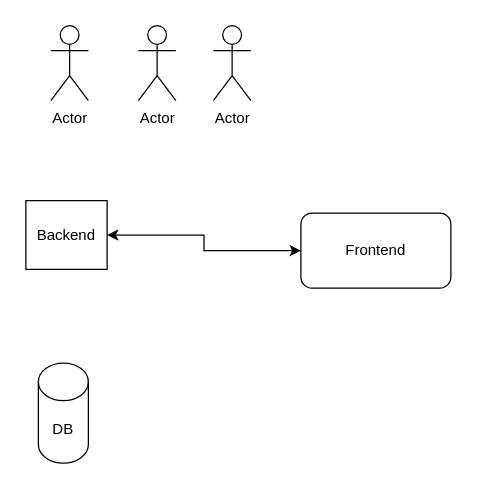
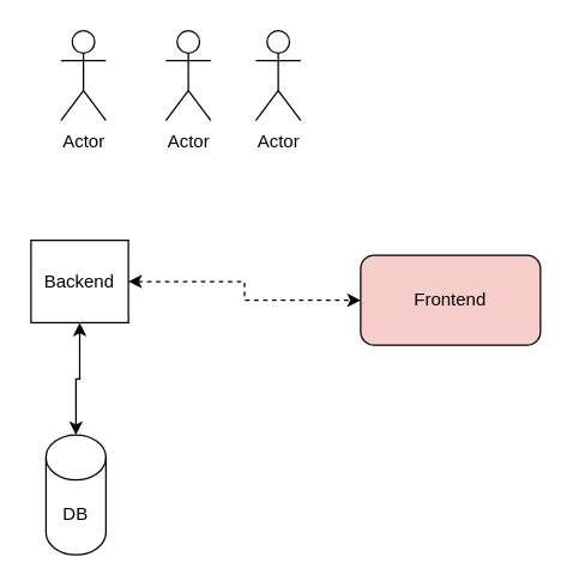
- <mxCell id="7" style="edgeStyle=orthogonalEdgeStyle;rounded=0;orthogonalLoop=1;jettySize=auto;html=1;exitX=1;exitY=0.5;exitDx=0;exitDy=0;startArrow=classic;startFill=1;" edge="1" parent="1" source="8" target="9"><mxGeometry relative="1" as="geometry" /></mxCell>
+ <mxCell id="7" style="edgeStyle=orthogonalEdgeStyle;rounded=0;orthogonalLoop=1;jettySize=auto;html=1;exitX=1;exitY=0.5;exitDx=0;exitDy=0;startArrow=classic;startFill=1;dashed=1;" edge="1" parent="1" source="8" target="9"><mxGeometry relative="1" as="geometry" /></mxCell>
- <mxCell id="9" value="Frontend" style="rounded=1;whiteSpace=wrap;html=1;" vertex="1" parent="1"><mxGeometry x="240" y="170" width="120" height="60" as="geometry" /></mxCell>
+ <mxCell id="9" value="Frontend" style="rounded=1;whiteSpace=wrap;html=1;fillColor=#f8cecc;" vertex="1" parent="1"><mxGeometry x="240" y="170" width="120" height="60" as="geometry" /></mxCell>
+ <mxCell id="2" style="edgeStyle=orthogonalEdgeStyle;rounded=0;orthogonalLoop=1;jettySize=auto;html=1;exitX=0.5;exitY=0;exitDx=0;exitDy=0;exitPerimeter=0;entryX=0.5;entryY=1;entryDx=0;entryDy=0;startArrow=classic;startFill=1;" edge="1" parent="1" source="3" target="8"><mxGeometry relative="1" as="geometry" /></mxCell>
